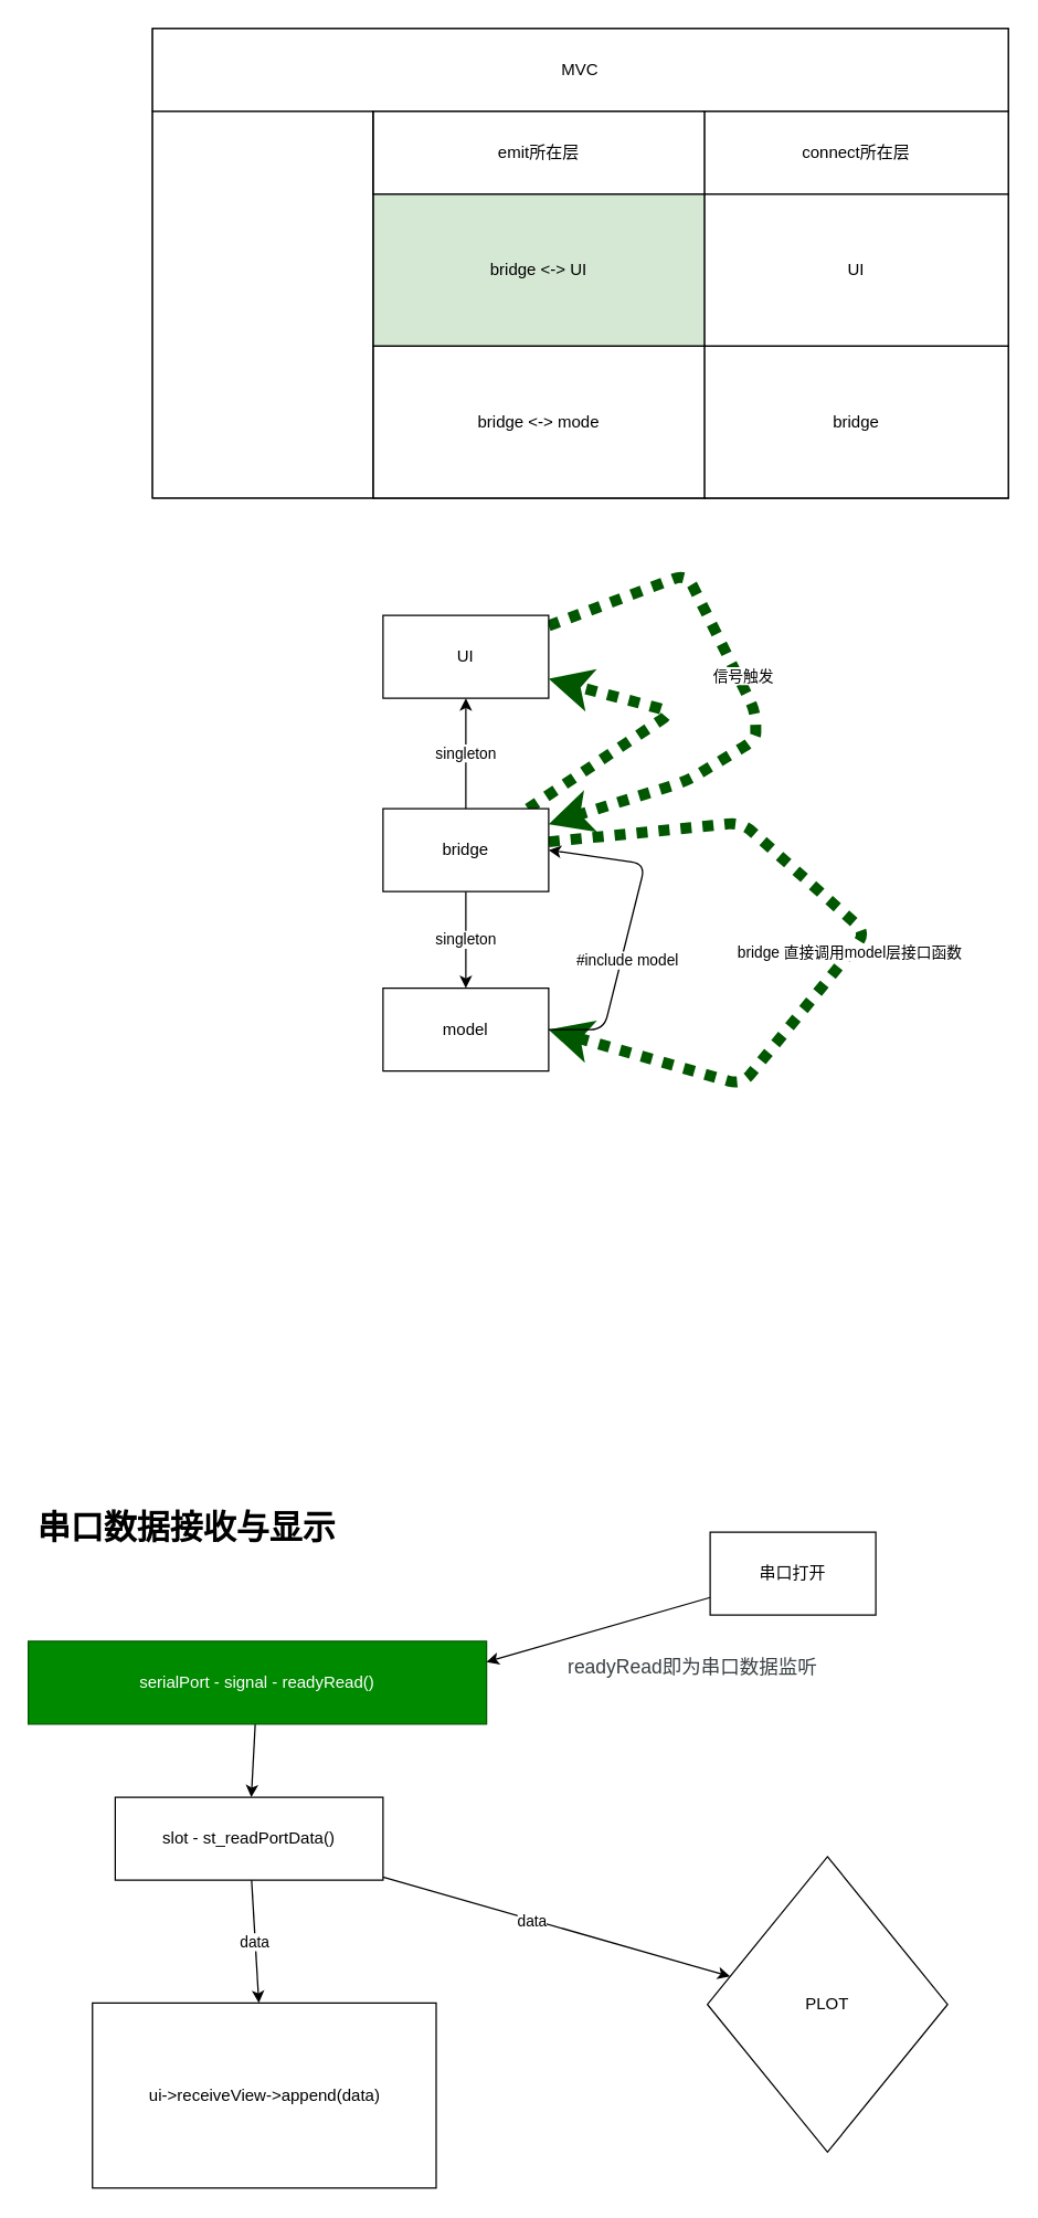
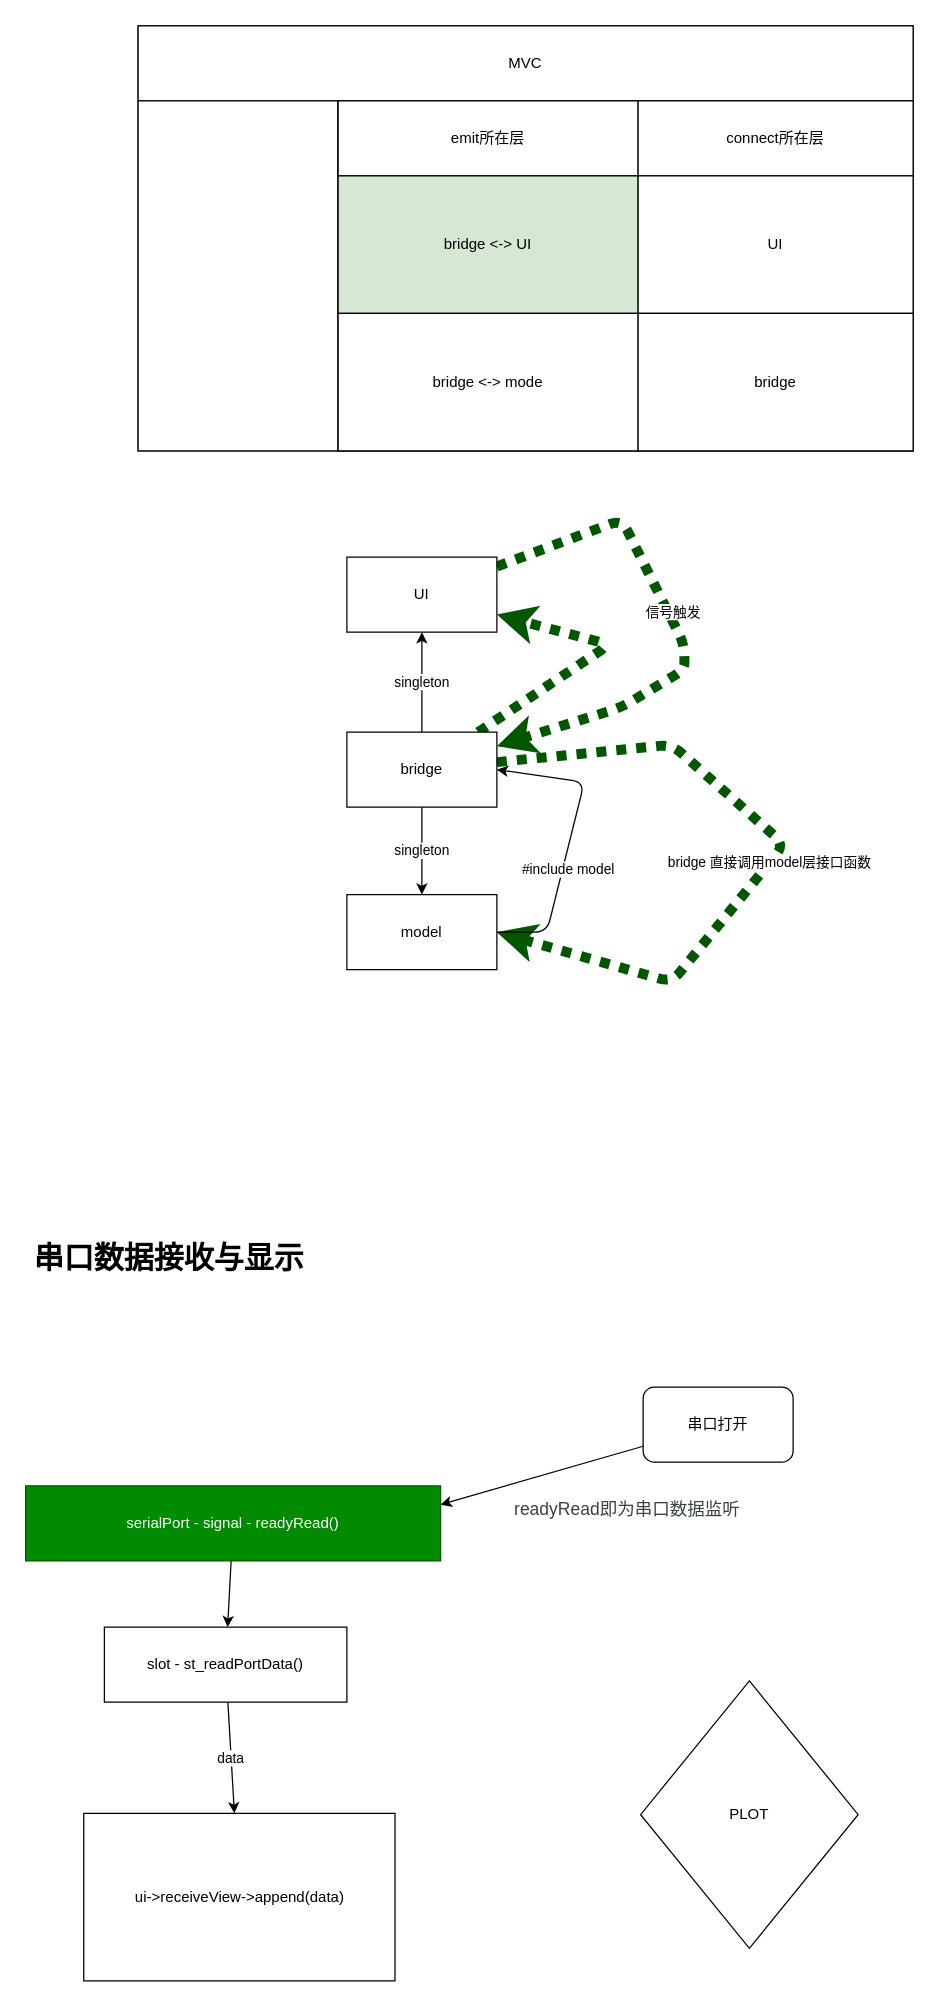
- <mxCell id="26" value="&lt;h1&gt;串口数据接收与显示&lt;/h1&gt;" style="text;html=1;strokeColor=none;fillColor=none;spacing=5;spacingTop=-20;whiteSpace=wrap;overflow=hidden;rounded=0;" parent="1" vertex="1"><mxGeometry x="22" y="1086" width="308" height="48" as="geometry" /></mxCell>
+ <mxCell id="26" value="&lt;h1&gt;串口数据接收与显示&lt;/h1&gt;" style="text;html=1;strokeColor=none;fillColor=none;spacing=5;spacingTop=-20;whiteSpace=wrap;overflow=hidden;rounded=0;" parent="1" vertex="1"><mxGeometry x="22" y="986" width="308" height="48" as="geometry" /></mxCell>
- <mxCell id="37" value="串口打开" style="rounded=0;whiteSpace=wrap;html=1;" vertex="1" parent="1"><mxGeometry x="514" y="1109" width="120" height="60" as="geometry" /></mxCell>
+ <mxCell id="37" value="串口打开" style="whiteSpace=wrap;html=1;rounded=1;" vertex="1" parent="1"><mxGeometry x="514" y="1109" width="120" height="60" as="geometry" /></mxCell>
- <mxCell id="29" value="" style="edgeStyle=none;html=1;" parent="1" source="32" target="33" edge="1"><mxGeometry relative="1" as="geometry" /></mxCell>
- <mxCell id="30" value="data" style="edgeLabel;html=1;align=center;verticalAlign=middle;resizable=0;points=[];" parent="29" vertex="1" connectable="0"><mxGeometry x="-0.143" y="-1" relative="1" as="geometry"><mxPoint as="offset" /></mxGeometry></mxCell>
